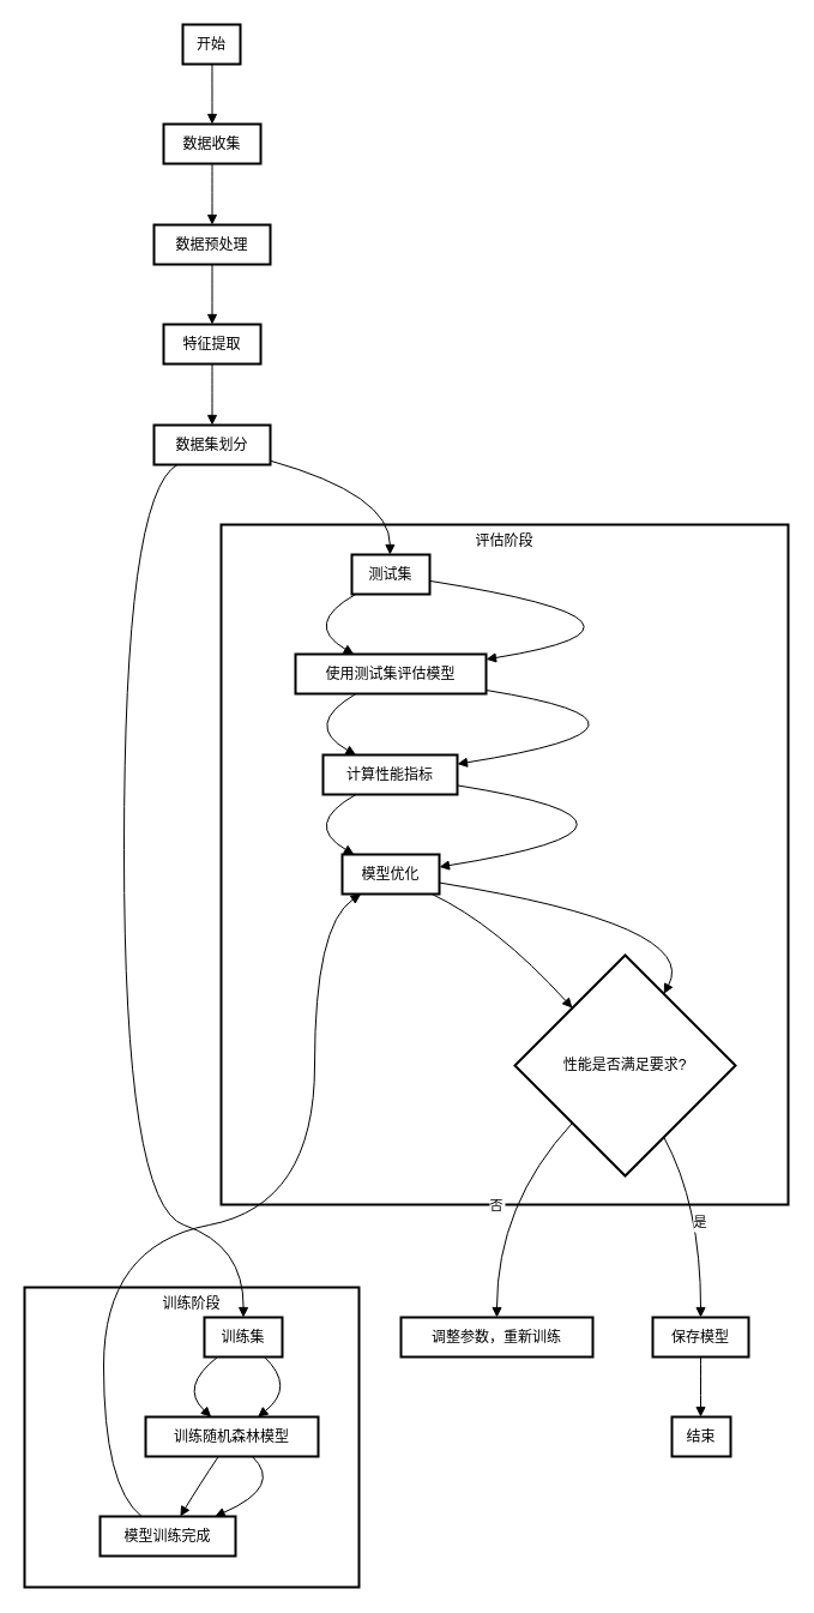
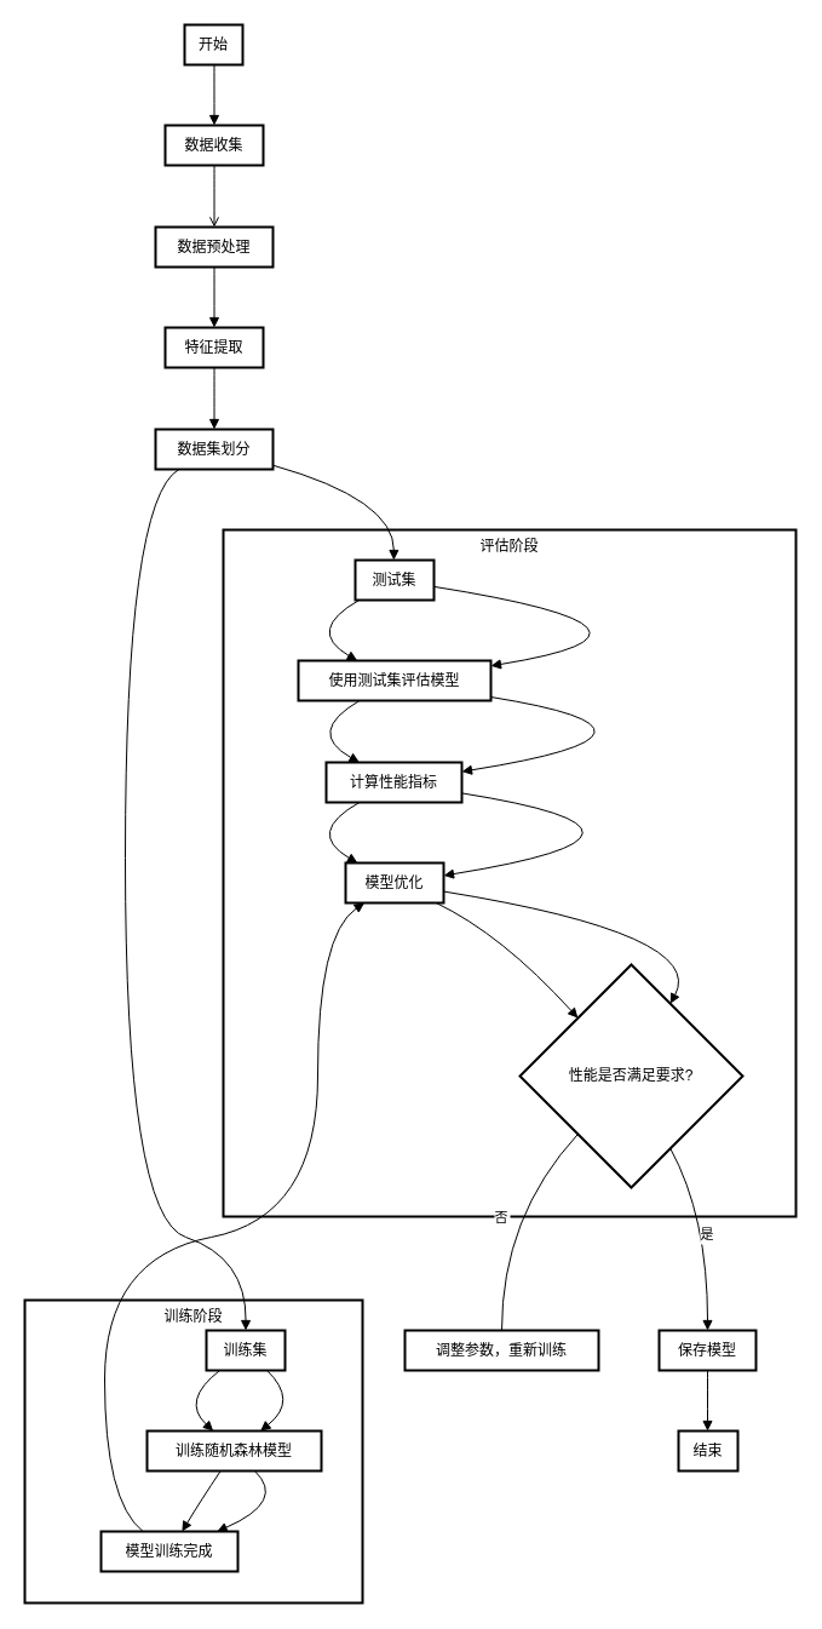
- <mxCell id="21" value="" style="curved=1;startArrow=none;endArrow=block;exitX=0.5;exitY=1.02;entryX=0.5;entryY=-0.01;rounded=0;" edge="1" parent="1" source="13" target="14"><mxGeometry relative="1" as="geometry"><Array as="points" /></mxGeometry></mxCell>
+ <mxCell id="21" value="" style="curved=1;startArrow=none;endArrow=open;exitX=0.5;exitY=1.02;entryX=0.5;entryY=-0.01;rounded=0;" edge="1" parent="1" source="13" target="14"><mxGeometry relative="1" as="geometry"><Array as="points" /></mxGeometry></mxCell>
- <mxCell id="34" value="否" style="curved=1;startArrow=none;endArrow=block;exitX=0.04;exitY=1;entryX=0.5;entryY=-0.01;rounded=0;" edge="1" parent="1" source="7" target="18"><mxGeometry relative="1" as="geometry"><Array as="points"><mxPoint x="414" y="1004" /></Array></mxGeometry></mxCell>
+ <mxCell id="34" value="否" style="curved=1;startArrow=none;endArrow=none;exitX=0.04;exitY=1;entryX=0.5;entryY=-0.01;rounded=0;" edge="1" parent="1" source="7" target="18"><mxGeometry relative="1" as="geometry"><Array as="points"><mxPoint x="414" y="1004" /></Array></mxGeometry></mxCell>
